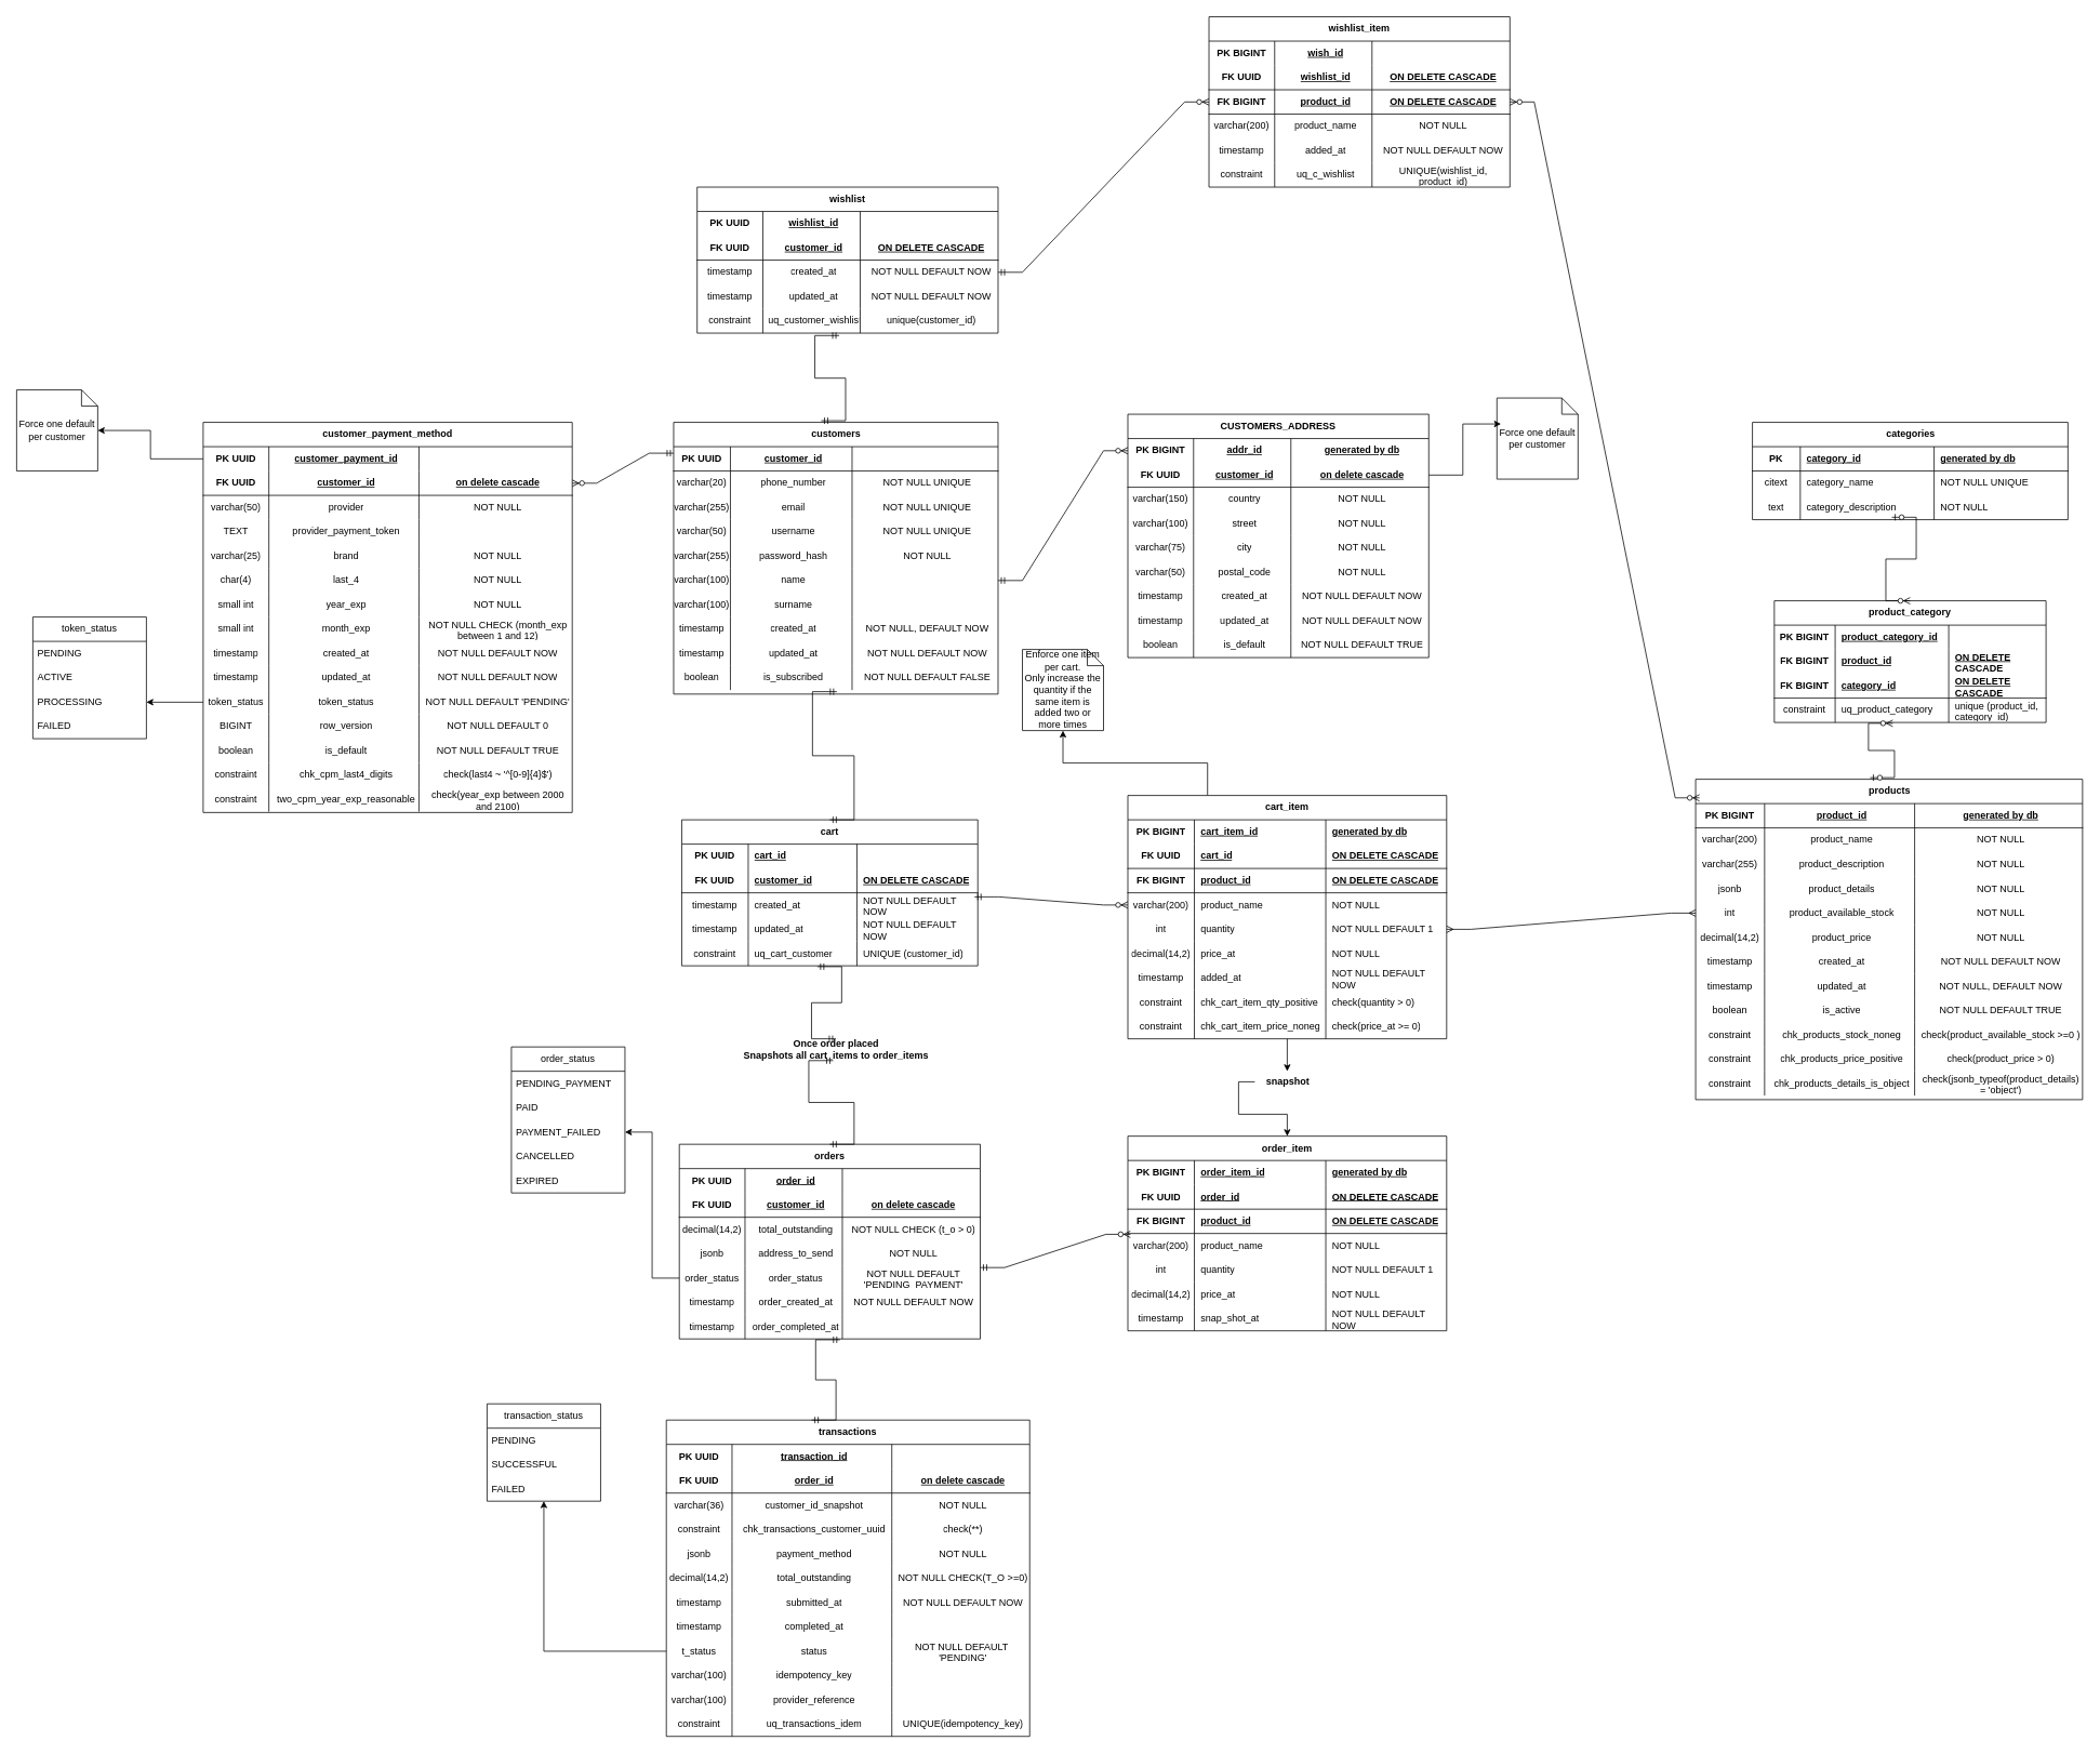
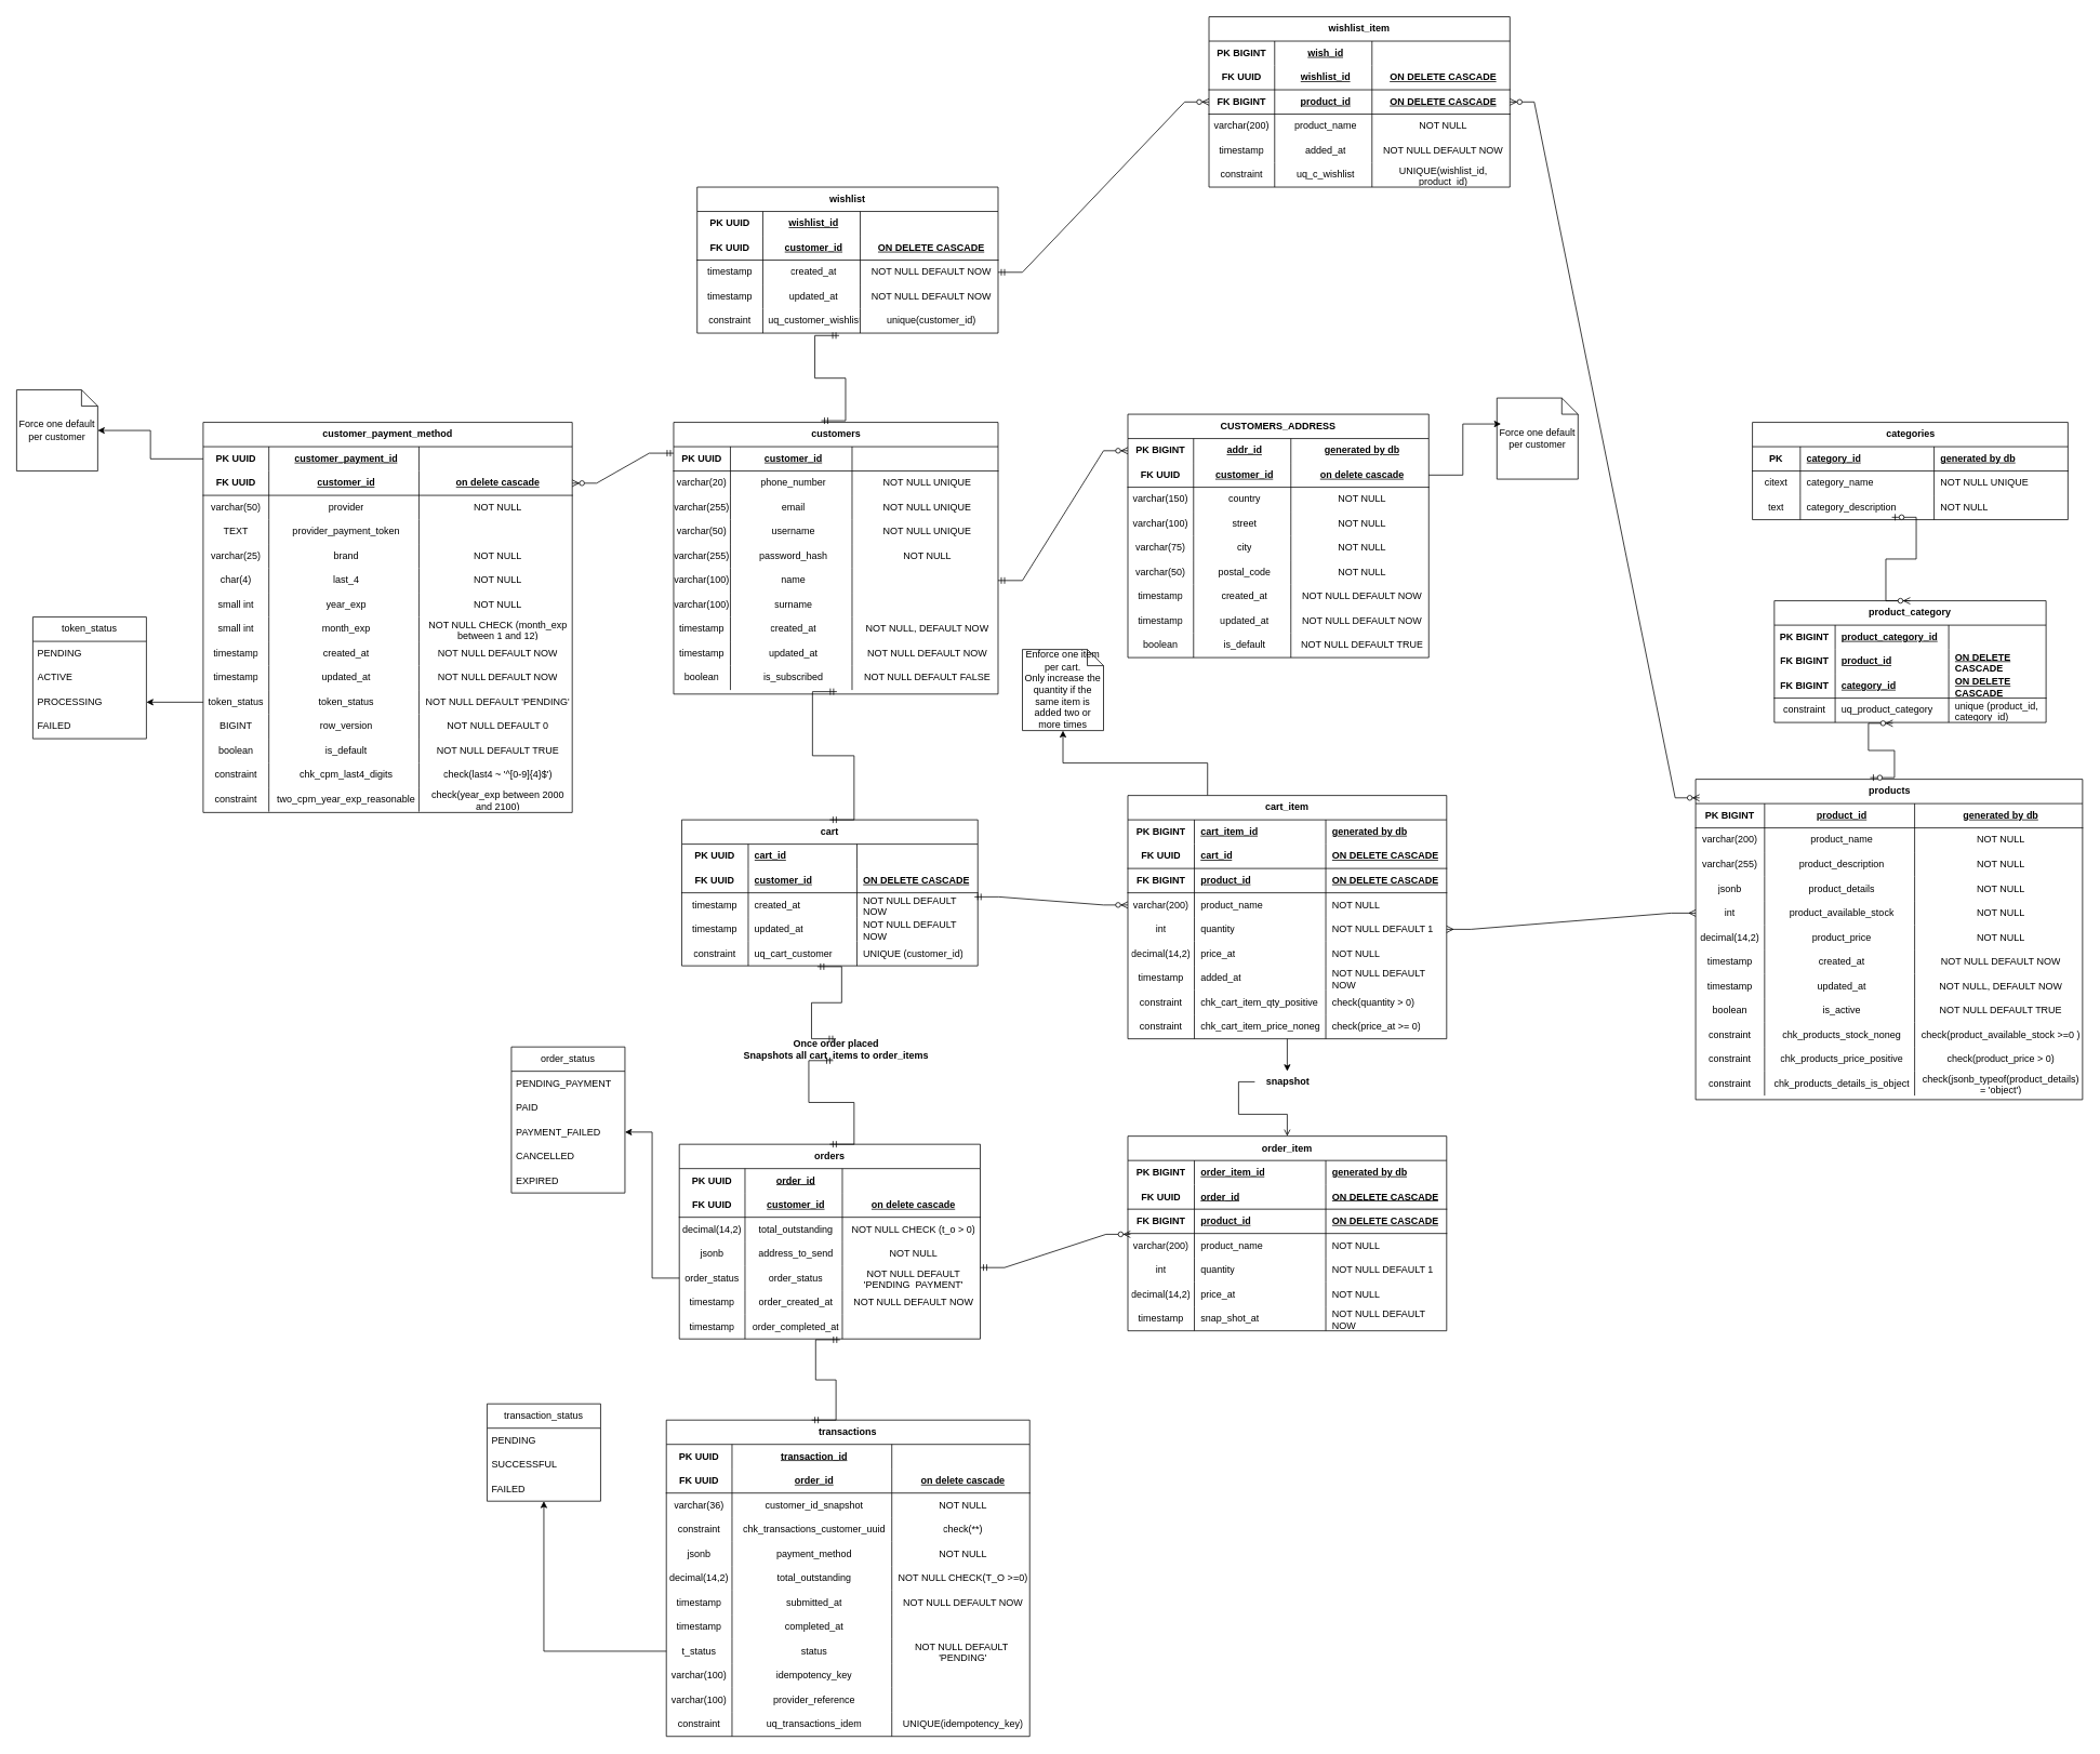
- <mxCell id="170" style="edgeStyle=orthogonalEdgeStyle;rounded=0;orthogonalLoop=1;jettySize=auto;html=1;entryX=0.5;entryY=0;entryDx=0;entryDy=0;" edge="1" parent="1" source="365" target="335"><mxGeometry relative="1" as="geometry" /></mxCell>
+ <mxCell id="170" style="edgeStyle=orthogonalEdgeStyle;rounded=0;orthogonalLoop=1;jettySize=auto;html=1;entryX=0.5;entryY=0;entryDx=0;entryDy=0;endArrow=open;" edge="1" parent="1" source="365" target="335"><mxGeometry relative="1" as="geometry" /></mxCell>
